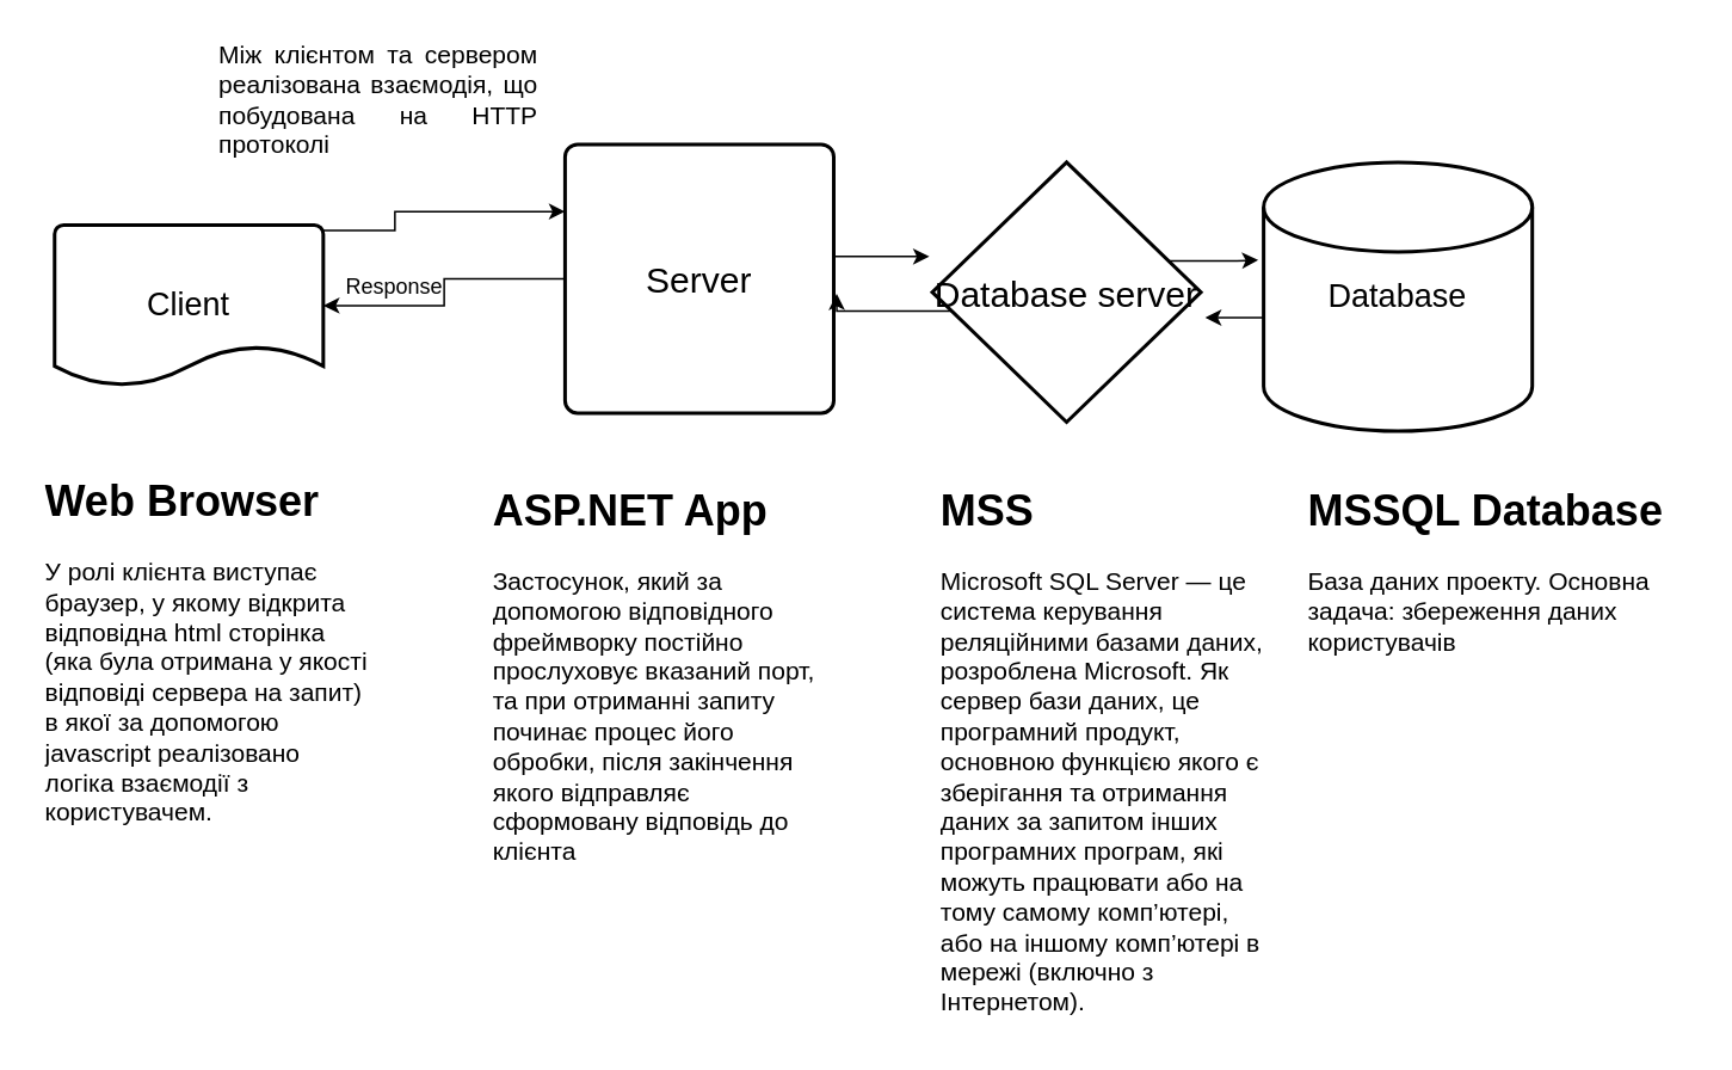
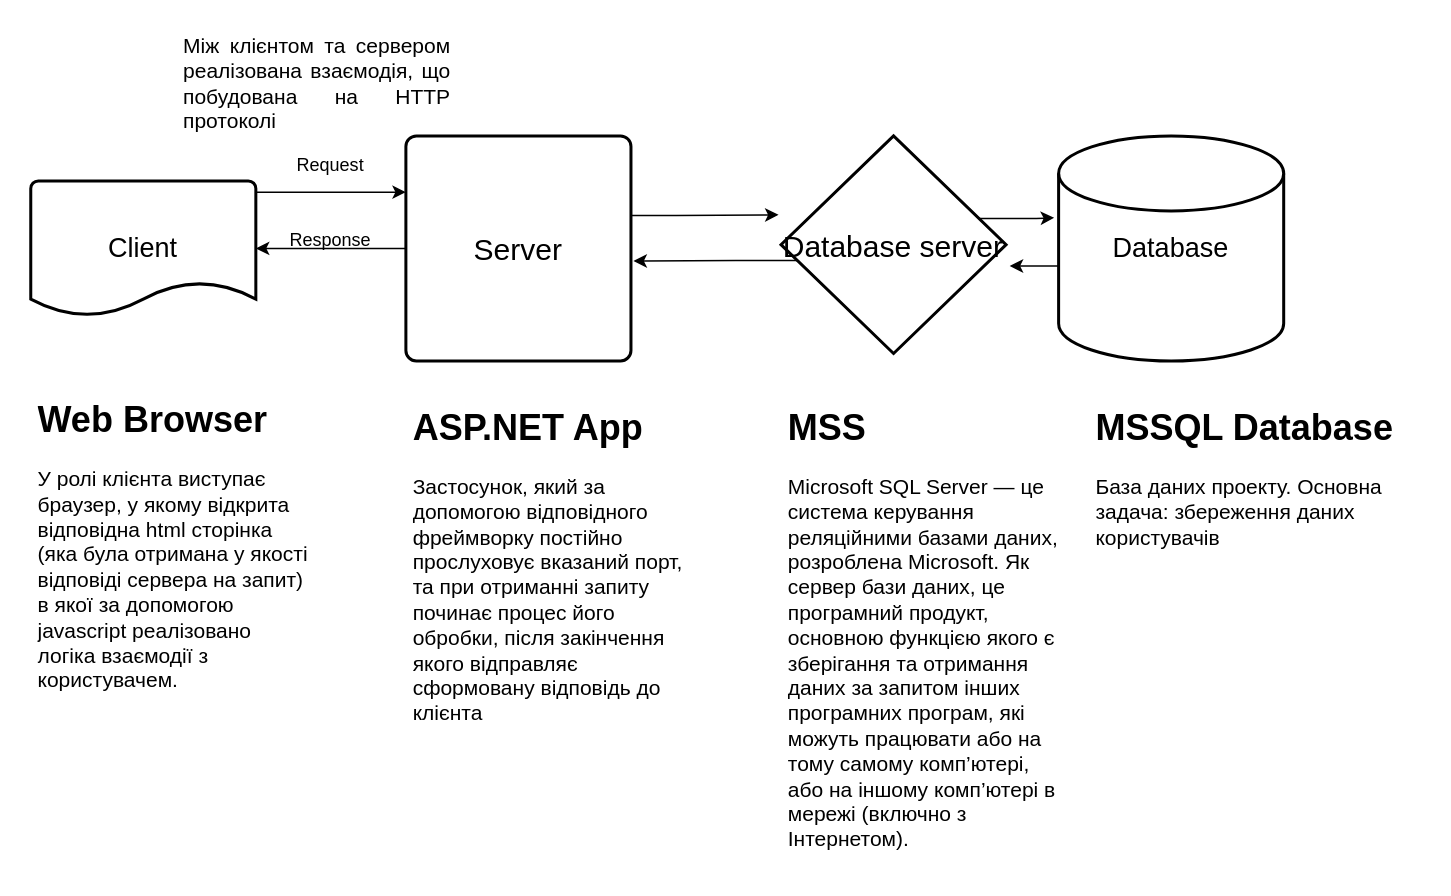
+ <mxCell id="7" value="Request" style="text;html=1;strokeColor=none;fillColor=none;align=center;verticalAlign=middle;whiteSpace=wrap;rounded=0;" vertex="1" parent="1"><mxGeometry x="190" y="95" width="60" height="30" as="geometry" /></mxCell>
- <mxCell id="6" value="&lt;font style=&quot;font-size: 20px;&quot;&gt;Server&lt;/font&gt;" style="rounded=1;whiteSpace=wrap;html=1;absoluteArcSize=1;arcSize=14;strokeWidth=2;" vertex="1" parent="1"><mxGeometry x="315" y="80" width="150" height="150" as="geometry" /></mxCell>
+ <mxCell id="6" value="&lt;font style=&quot;font-size: 20px;&quot;&gt;Server&lt;/font&gt;" style="rounded=1;whiteSpace=wrap;html=1;absoluteArcSize=1;arcSize=14;strokeWidth=2;" vertex="1" parent="1"><mxGeometry x="270" y="90" width="150" height="150" as="geometry" /></mxCell>
- <mxCell id="3" value="&lt;font style=&quot;font-size: 18px;&quot;&gt;Client&lt;/font&gt;" style="strokeWidth=2;html=1;shape=mxgraph.flowchart.document2;whiteSpace=wrap;size=0.25;" vertex="1" parent="1"><mxGeometry x="30" y="125" width="150" height="90" as="geometry" /></mxCell>
+ <mxCell id="3" value="&lt;font style=&quot;font-size: 18px;&quot;&gt;Client&lt;/font&gt;" style="strokeWidth=2;html=1;shape=mxgraph.flowchart.document2;whiteSpace=wrap;size=0.25;" vertex="1" parent="1"><mxGeometry x="20" y="120" width="150" height="90" as="geometry" /></mxCell>
